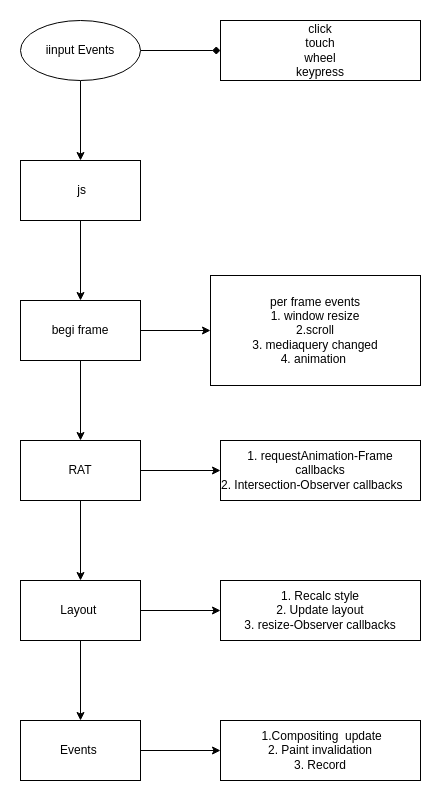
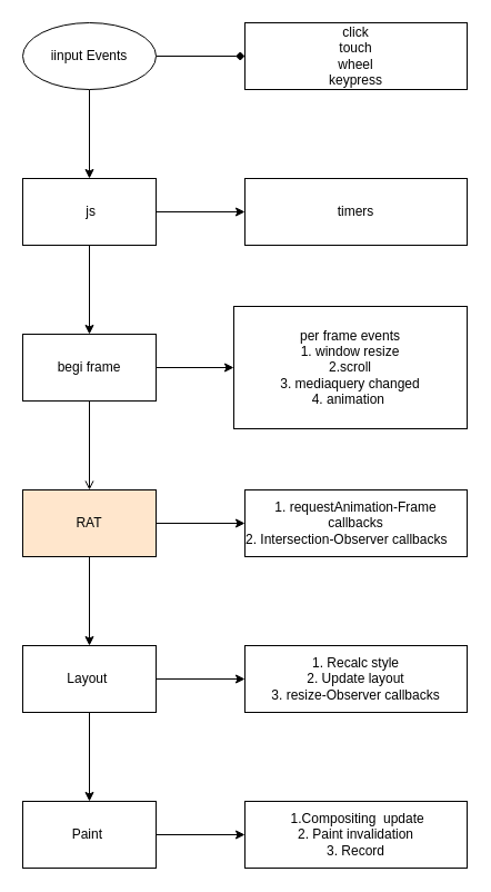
+ <mxCell id="6" value="" style="edgeStyle=orthogonalEdgeStyle;rounded=0;orthogonalLoop=1;jettySize=auto;html=1;" edge="1" parent="1" source="8" target="9"><mxGeometry relative="1" as="geometry" /></mxCell>
+ <mxCell id="9" value="timers" style="rounded=0;whiteSpace=wrap;html=1;align=center;" vertex="1" parent="1"><mxGeometry x="220" y="160" width="200" height="60" as="geometry" /></mxCell>
- <mxCell id="11" value="" style="edgeStyle=orthogonalEdgeStyle;rounded=0;orthogonalLoop=1;jettySize=auto;html=1;" edge="1" parent="1" source="12" target="16"><mxGeometry relative="1" as="geometry" /></mxCell>
+ <mxCell id="11" value="" style="edgeStyle=orthogonalEdgeStyle;rounded=0;orthogonalLoop=1;jettySize=auto;html=1;endArrow=open;" edge="1" parent="1" source="12" target="16"><mxGeometry relative="1" as="geometry" /></mxCell>
- <mxCell id="16" value="RAT" style="rounded=0;whiteSpace=wrap;html=1;" vertex="1" parent="1"><mxGeometry x="20" y="440" width="120" height="60" as="geometry" /></mxCell>
+ <mxCell id="16" value="RAT" style="rounded=0;whiteSpace=wrap;html=1;fillColor=#ffe6cc;" vertex="1" parent="1"><mxGeometry x="20" y="440" width="120" height="60" as="geometry" /></mxCell>
- <mxCell id="24" value="Events&amp;nbsp;" style="rounded=0;whiteSpace=wrap;html=1;" vertex="1" parent="1"><mxGeometry x="20" y="720" width="120" height="60" as="geometry" /></mxCell>
+ <mxCell id="24" value="Paint&amp;nbsp;" style="rounded=0;whiteSpace=wrap;html=1;" vertex="1" parent="1"><mxGeometry x="20" y="720" width="120" height="60" as="geometry" /></mxCell>
